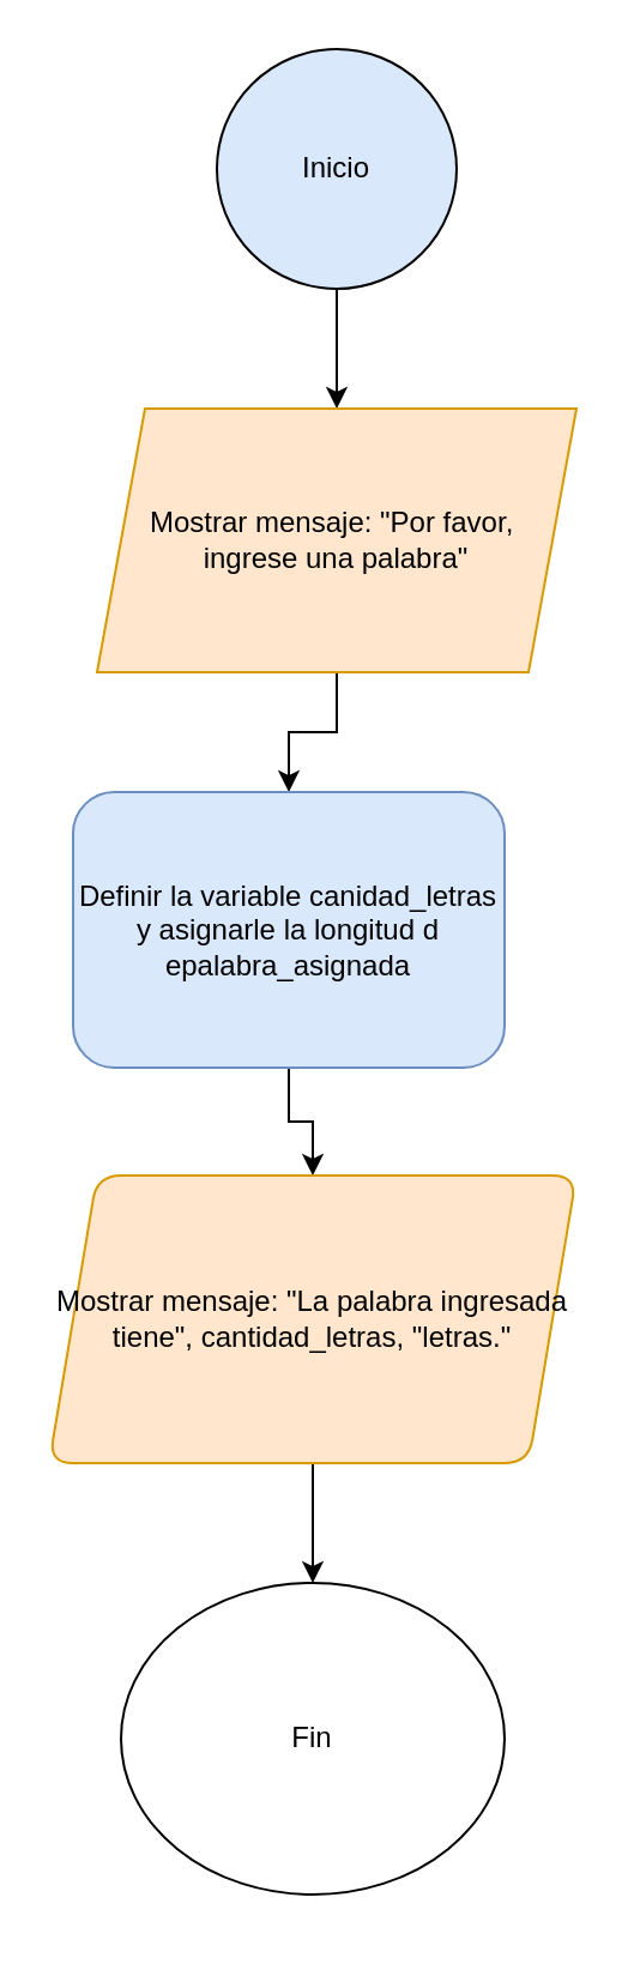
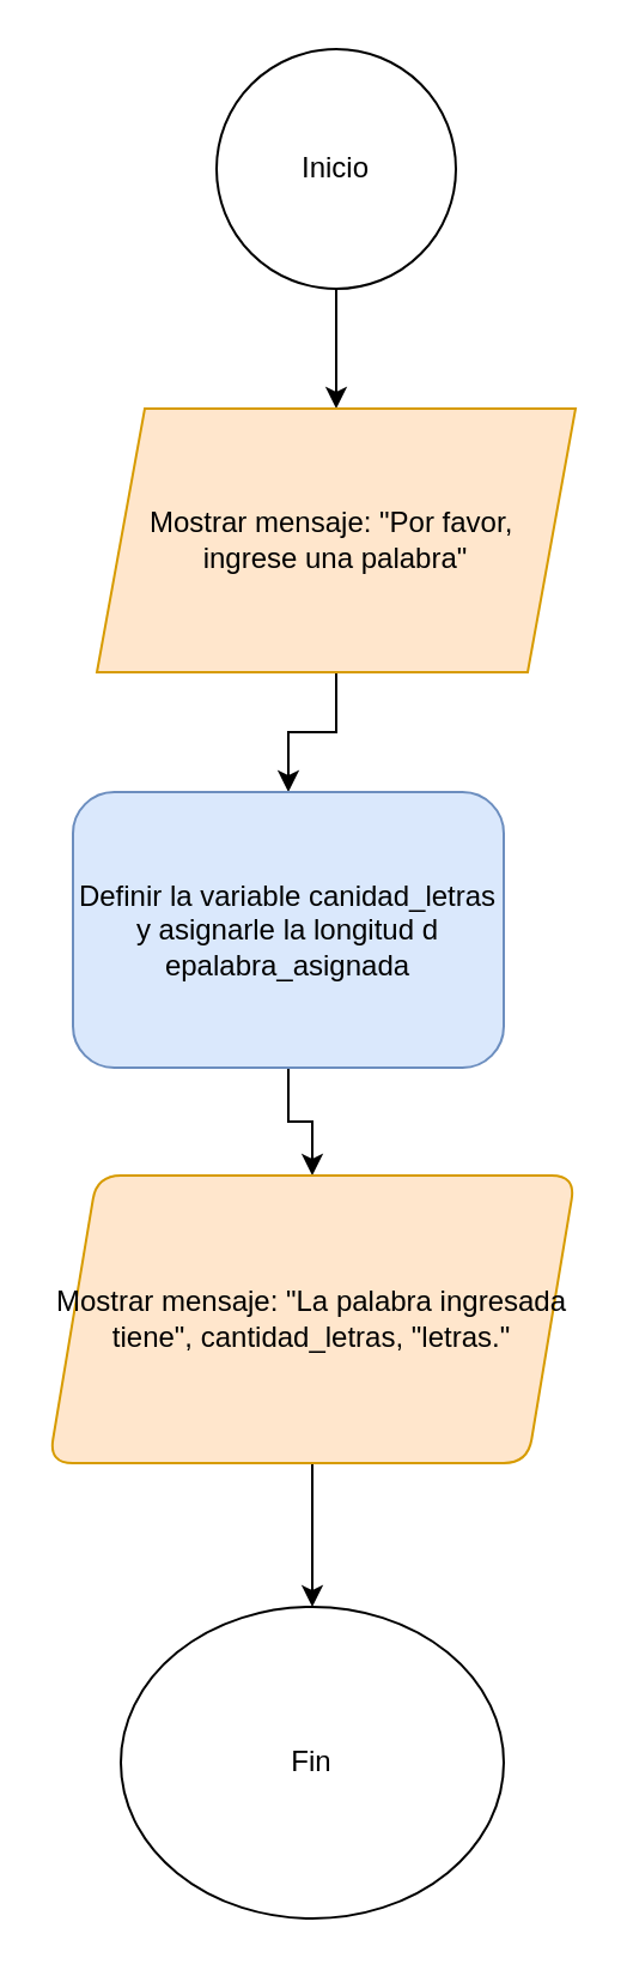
- <mxCell id="3" value="Inicio" style="ellipse;whiteSpace=wrap;html=1;aspect=fixed;fillColor=#dae8fc;" vertex="1" parent="1"><mxGeometry x="90" y="20" width="100" height="100" as="geometry" /></mxCell>
+ <mxCell id="3" value="Inicio" style="ellipse;whiteSpace=wrap;html=1;aspect=fixed;" vertex="1" parent="1"><mxGeometry x="90" y="20" width="100" height="100" as="geometry" /></mxCell>
- <mxCell id="10" value="Fin" style="ellipse;whiteSpace=wrap;html=1;rounded=1;" vertex="1" parent="1"><mxGeometry x="50" y="660" width="160" height="130" as="geometry" /></mxCell>
+ <mxCell id="10" value="Fin" style="ellipse;whiteSpace=wrap;html=1;rounded=1;" vertex="1" parent="1"><mxGeometry x="50" y="670" width="160" height="130" as="geometry" /></mxCell>
